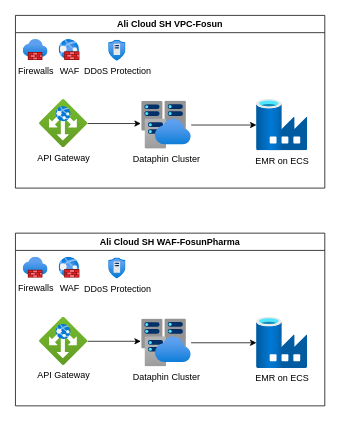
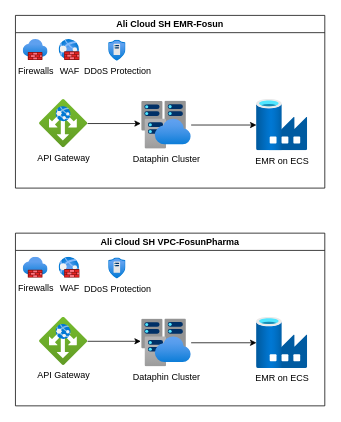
- <mxCell id="2" value="Ali Cloud SH VPC-Fosun" style="swimlane;whiteSpace=wrap;html=1;" vertex="1" parent="1"><mxGeometry x="20" y="20" width="412" height="230" as="geometry" /></mxCell>
+ <mxCell id="2" value="Ali Cloud SH EMR-Fosun" style="swimlane;whiteSpace=wrap;html=1;" vertex="1" parent="1"><mxGeometry x="20" y="20" width="412" height="230" as="geometry" /></mxCell>
- <mxCell id="11" value="Ali Cloud SH WAF-FosunPharma" style="swimlane;whiteSpace=wrap;html=1;" vertex="1" parent="1"><mxGeometry x="20" y="310" width="412" height="230" as="geometry" /></mxCell>
+ <mxCell id="11" value="Ali Cloud SH VPC-FosunPharma" style="swimlane;whiteSpace=wrap;html=1;" vertex="1" parent="1"><mxGeometry x="20" y="310" width="412" height="230" as="geometry" /></mxCell>
